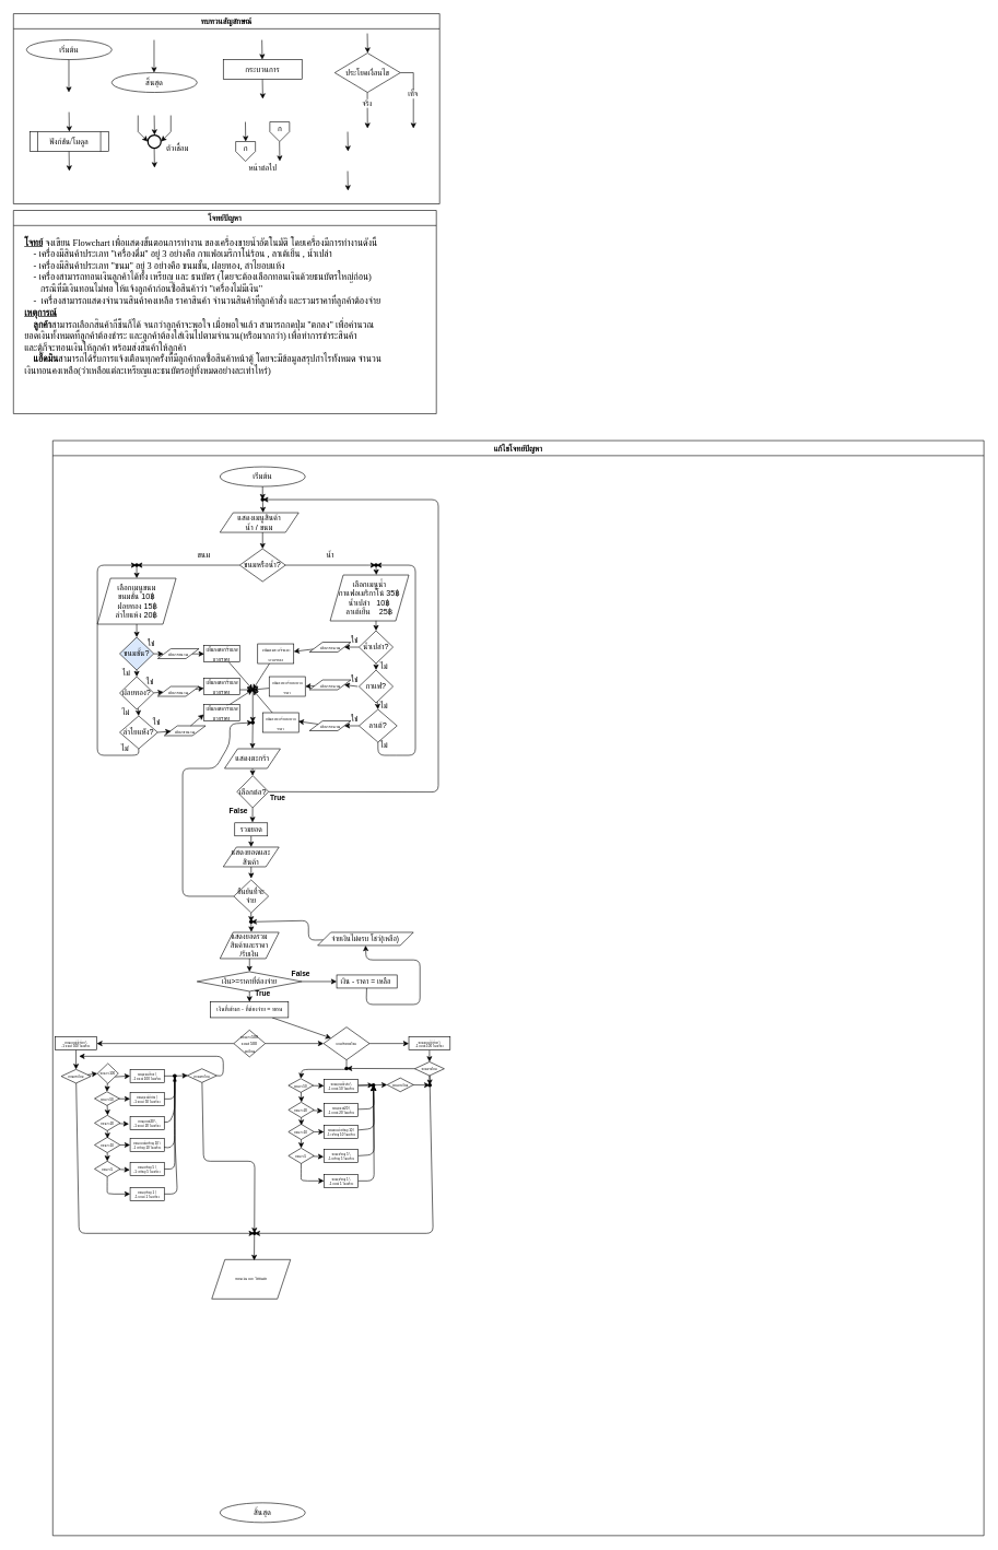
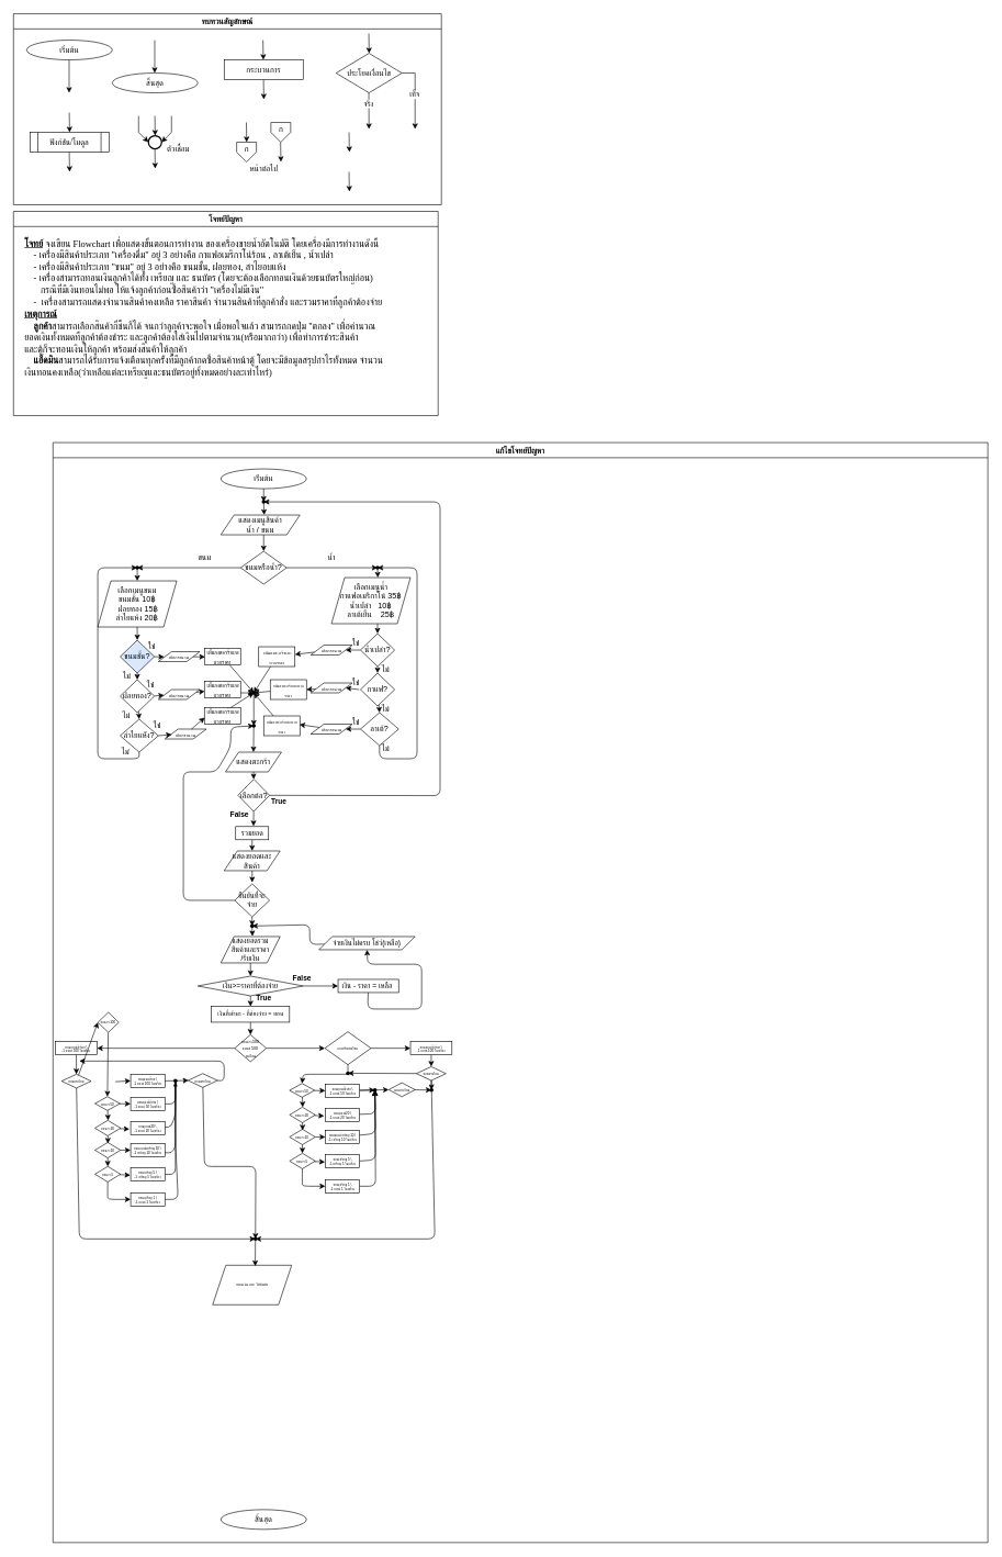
- <mxCell id="139" style="edgeStyle=none;html=1;fontSize=9;" edge="1" parent="34" source="140" target="186"><mxGeometry relative="1" as="geometry" /></mxCell>
+ <mxCell id="139" style="edgeStyle=none;html=1;entryX=0.5;entryY=0;entryDx=0;entryDy=0;fontSize=9;" edge="1" parent="34" source="140" target="141"><mxGeometry relative="1" as="geometry" /></mxCell>
- <mxCell id="151" value="ทอน&amp;gt;=100" style="rhombus;whiteSpace=wrap;html=1;fontSize=5;" vertex="1" parent="34"><mxGeometry x="68.18" y="950" width="31.82" height="30.5" as="geometry" /></mxCell>
+ <mxCell id="151" value="ทอน&amp;gt;=100" style="rhombus;whiteSpace=wrap;html=1;fontSize=5;" vertex="1" parent="34"><mxGeometry x="68.18" y="865" width="31.82" height="30.5" as="geometry" /></mxCell>
